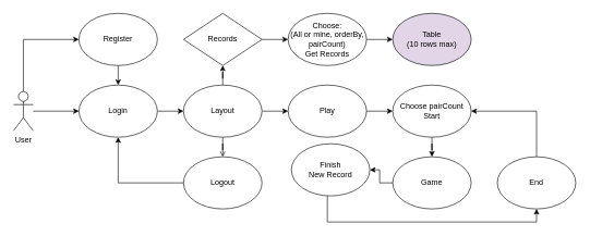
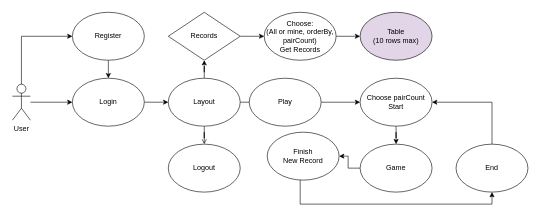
- <mxCell id="12" value="Play" style="ellipse;whiteSpace=wrap;html=1;" vertex="1" parent="1"><mxGeometry x="440" y="130" width="120" height="80" as="geometry" /></mxCell>
+ <mxCell id="12" value="Play" style="ellipse;whiteSpace=wrap;html=1;" vertex="1" parent="1"><mxGeometry x="415" y="130" width="120" height="80" as="geometry" /></mxCell>
- <mxCell id="13" style="edgeStyle=orthogonalEdgeStyle;rounded=0;orthogonalLoop=1;jettySize=auto;html=1;entryX=0.5;entryY=1;entryDx=0;entryDy=0;" edge="1" parent="1" source="14" target="20"><mxGeometry relative="1" as="geometry" /></mxCell>
